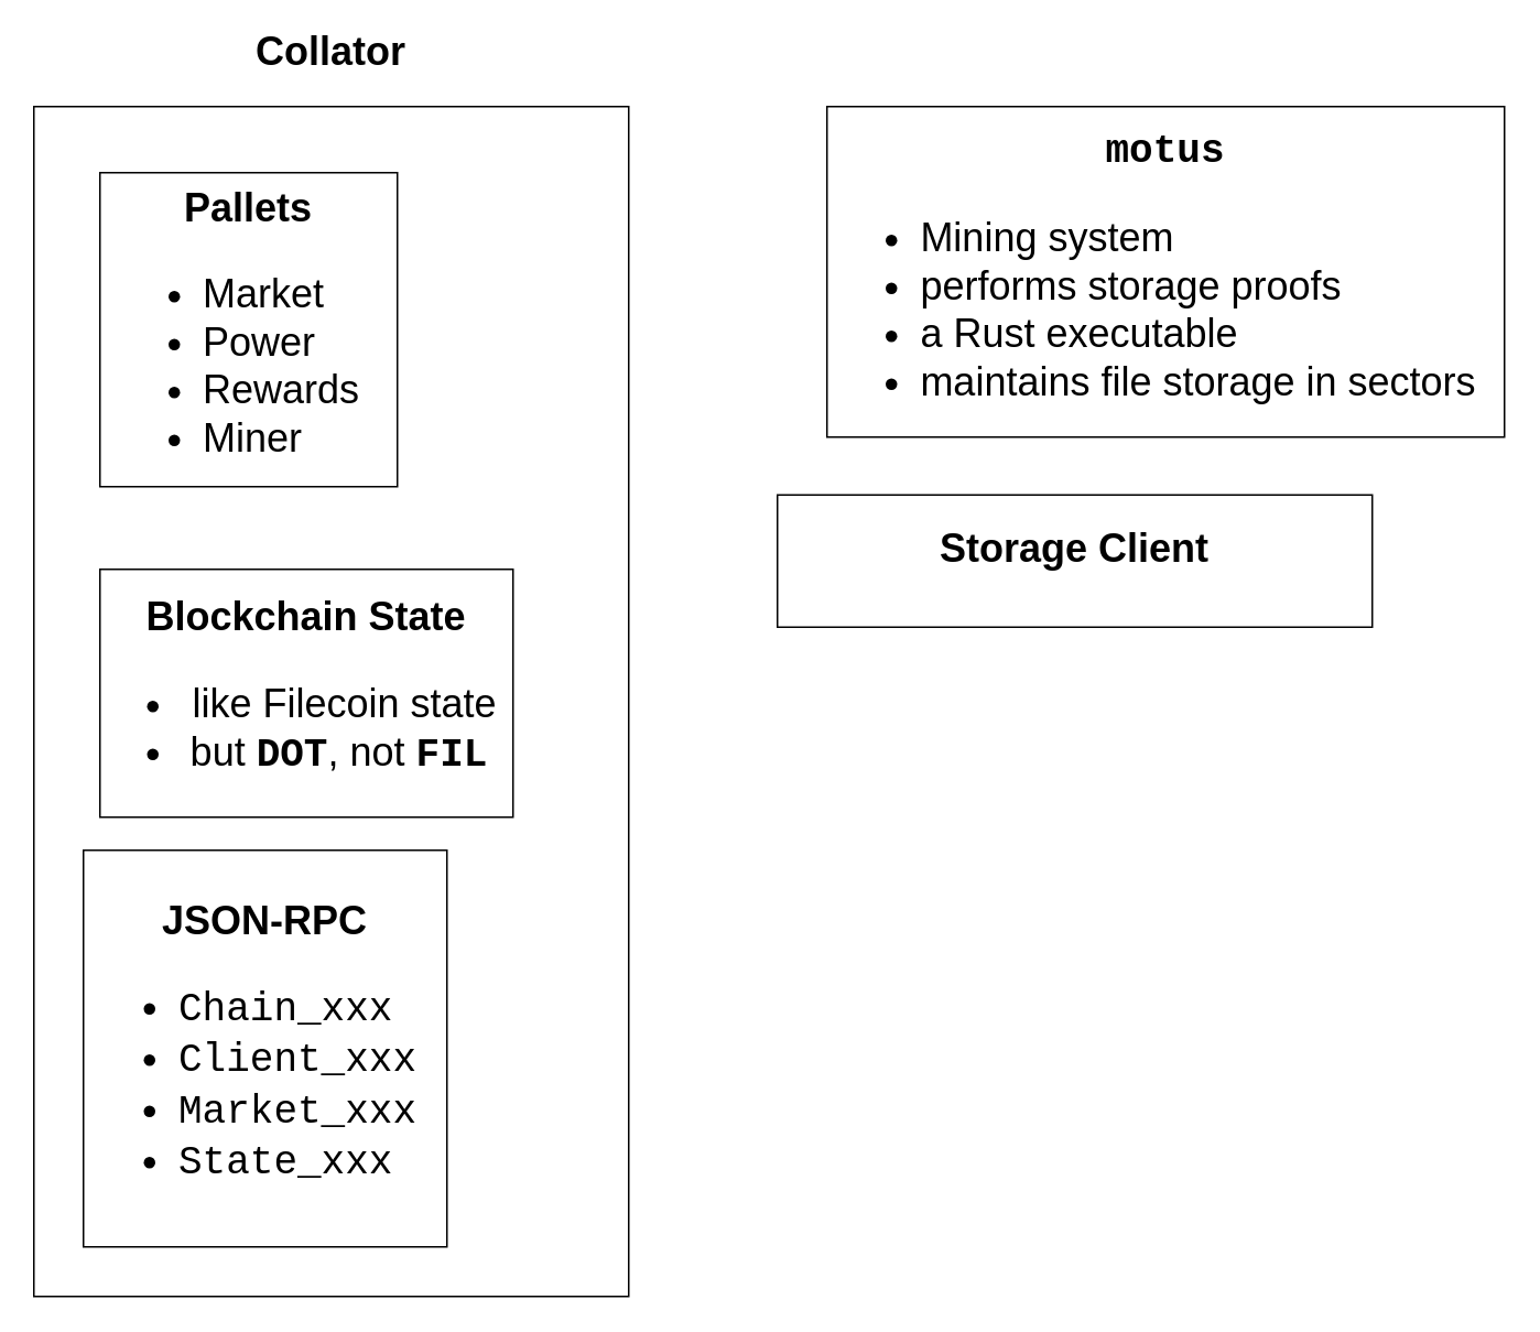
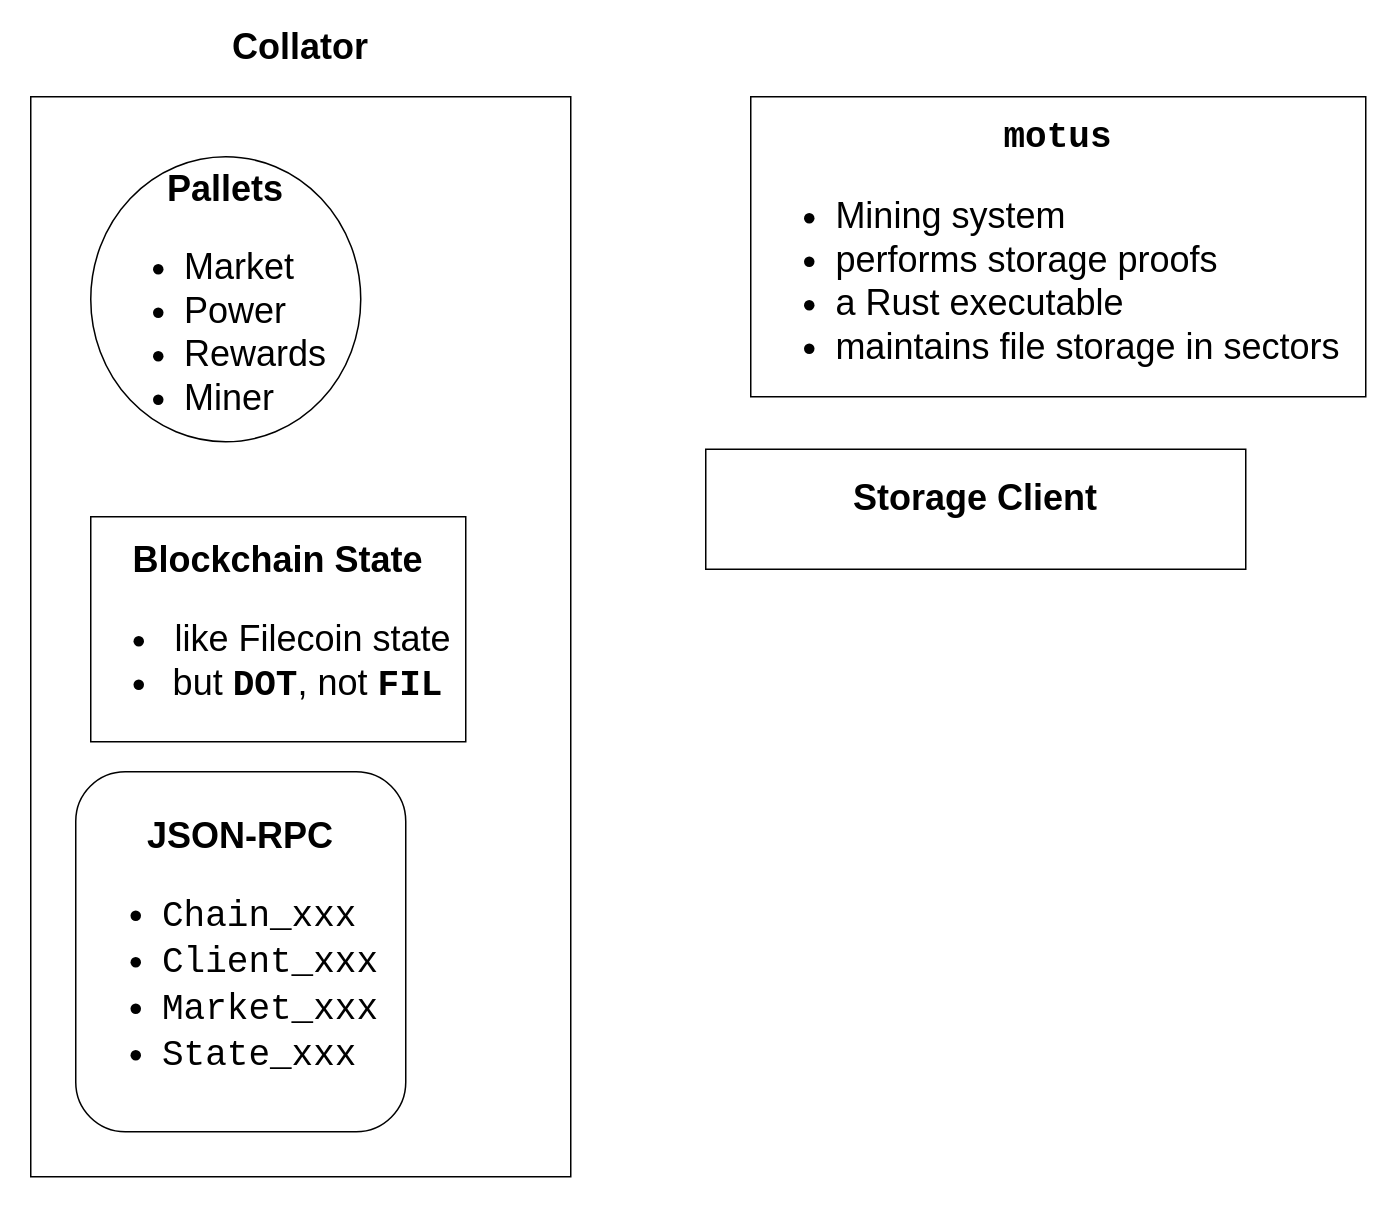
- <mxCell id="3" value="&lt;h1&gt;&lt;font style=&quot;font-size: 24px;&quot;&gt;Pallets&lt;/font&gt;&lt;/h1&gt;&lt;div style=&quot;font-size: 24px;&quot;&gt;&lt;ul&gt;&lt;li style=&quot;text-align: left;&quot;&gt;&lt;span style=&quot;background-color: initial;&quot;&gt;&lt;font style=&quot;font-size: 24px;&quot;&gt;Market&lt;/font&gt;&lt;/span&gt;&lt;/li&gt;&lt;li style=&quot;text-align: left;&quot;&gt;&lt;span style=&quot;background-color: initial;&quot;&gt;&lt;font style=&quot;font-size: 24px;&quot;&gt;Power&lt;/font&gt;&lt;/span&gt;&lt;/li&gt;&lt;li style=&quot;text-align: left;&quot;&gt;&lt;span style=&quot;background-color: initial;&quot;&gt;&lt;font style=&quot;font-size: 24px;&quot;&gt;Rewards&lt;/font&gt;&lt;/span&gt;&lt;/li&gt;&lt;li style=&quot;text-align: left;&quot;&gt;&lt;span style=&quot;background-color: initial;&quot;&gt;&lt;font style=&quot;font-size: 24px;&quot;&gt;Miner&lt;/font&gt;&lt;/span&gt;&lt;/li&gt;&lt;/ul&gt;&lt;/div&gt;" style="rounded=0;whiteSpace=wrap;html=1;" parent="1" vertex="1"><mxGeometry x="60" y="60" width="180" height="190" as="geometry" /></mxCell>
+ <mxCell id="3" value="&lt;h1&gt;&lt;font style=&quot;font-size: 24px;&quot;&gt;Pallets&lt;/font&gt;&lt;/h1&gt;&lt;div style=&quot;font-size: 24px;&quot;&gt;&lt;ul&gt;&lt;li style=&quot;text-align: left;&quot;&gt;&lt;span style=&quot;background-color: initial;&quot;&gt;&lt;font style=&quot;font-size: 24px;&quot;&gt;Market&lt;/font&gt;&lt;/span&gt;&lt;/li&gt;&lt;li style=&quot;text-align: left;&quot;&gt;&lt;span style=&quot;background-color: initial;&quot;&gt;&lt;font style=&quot;font-size: 24px;&quot;&gt;Power&lt;/font&gt;&lt;/span&gt;&lt;/li&gt;&lt;li style=&quot;text-align: left;&quot;&gt;&lt;span style=&quot;background-color: initial;&quot;&gt;&lt;font style=&quot;font-size: 24px;&quot;&gt;Rewards&lt;/font&gt;&lt;/span&gt;&lt;/li&gt;&lt;li style=&quot;text-align: left;&quot;&gt;&lt;span style=&quot;background-color: initial;&quot;&gt;&lt;font style=&quot;font-size: 24px;&quot;&gt;Miner&lt;/font&gt;&lt;/span&gt;&lt;/li&gt;&lt;/ul&gt;&lt;/div&gt;" style="ellipse;whiteSpace=wrap;html=1;" parent="1" vertex="1"><mxGeometry x="60" y="60" width="180" height="190" as="geometry" /></mxCell>
- <mxCell id="7" value="&lt;h1 style=&quot;border-color: var(--border-color);&quot;&gt;JSON-RPC&lt;/h1&gt;&lt;div style=&quot;border-color: var(--border-color); font-size: 24px;&quot;&gt;&lt;ul style=&quot;border-color: var(--border-color);&quot;&gt;&lt;li style=&quot;border-color: var(--border-color); text-align: left;&quot;&gt;&lt;font face=&quot;Courier New&quot;&gt;Chain_xxx&lt;/font&gt;&lt;/li&gt;&lt;li style=&quot;border-color: var(--border-color); text-align: left;&quot;&gt;&lt;span style=&quot;background-color: initial;&quot;&gt;&lt;font face=&quot;Courier New&quot;&gt;Client_xxx&lt;/font&gt;&lt;/span&gt;&lt;/li&gt;&lt;li style=&quot;border-color: var(--border-color); text-align: left;&quot;&gt;&lt;font face=&quot;Courier New&quot;&gt;&lt;span style=&quot;background-color: initial;&quot;&gt;Market_xxx&lt;/span&gt;&lt;br&gt;&lt;/font&gt;&lt;/li&gt;&lt;li style=&quot;border-color: var(--border-color); text-align: left;&quot;&gt;&lt;font face=&quot;Courier New&quot;&gt;State_xxx&lt;/font&gt;&lt;/li&gt;&lt;/ul&gt;&lt;/div&gt;&lt;span style=&quot;border-color: var(--border-color); background-color: initial; font-size: 24px;&quot;&gt;&lt;/span&gt;" style="whiteSpace=wrap;html=1;" parent="1" vertex="1"><mxGeometry x="50" y="470" width="220" height="240" as="geometry" /></mxCell>
+ <mxCell id="7" value="&lt;h1 style=&quot;border-color: var(--border-color);&quot;&gt;JSON-RPC&lt;/h1&gt;&lt;div style=&quot;border-color: var(--border-color); font-size: 24px;&quot;&gt;&lt;ul style=&quot;border-color: var(--border-color);&quot;&gt;&lt;li style=&quot;border-color: var(--border-color); text-align: left;&quot;&gt;&lt;font face=&quot;Courier New&quot;&gt;Chain_xxx&lt;/font&gt;&lt;/li&gt;&lt;li style=&quot;border-color: var(--border-color); text-align: left;&quot;&gt;&lt;span style=&quot;background-color: initial;&quot;&gt;&lt;font face=&quot;Courier New&quot;&gt;Client_xxx&lt;/font&gt;&lt;/span&gt;&lt;/li&gt;&lt;li style=&quot;border-color: var(--border-color); text-align: left;&quot;&gt;&lt;font face=&quot;Courier New&quot;&gt;&lt;span style=&quot;background-color: initial;&quot;&gt;Market_xxx&lt;/span&gt;&lt;br&gt;&lt;/font&gt;&lt;/li&gt;&lt;li style=&quot;border-color: var(--border-color); text-align: left;&quot;&gt;&lt;font face=&quot;Courier New&quot;&gt;State_xxx&lt;/font&gt;&lt;/li&gt;&lt;/ul&gt;&lt;/div&gt;&lt;span style=&quot;border-color: var(--border-color); background-color: initial; font-size: 24px;&quot;&gt;&lt;/span&gt;" style="whiteSpace=wrap;html=1;rounded=1;" parent="1" vertex="1"><mxGeometry x="50" y="470" width="220" height="240" as="geometry" /></mxCell>
